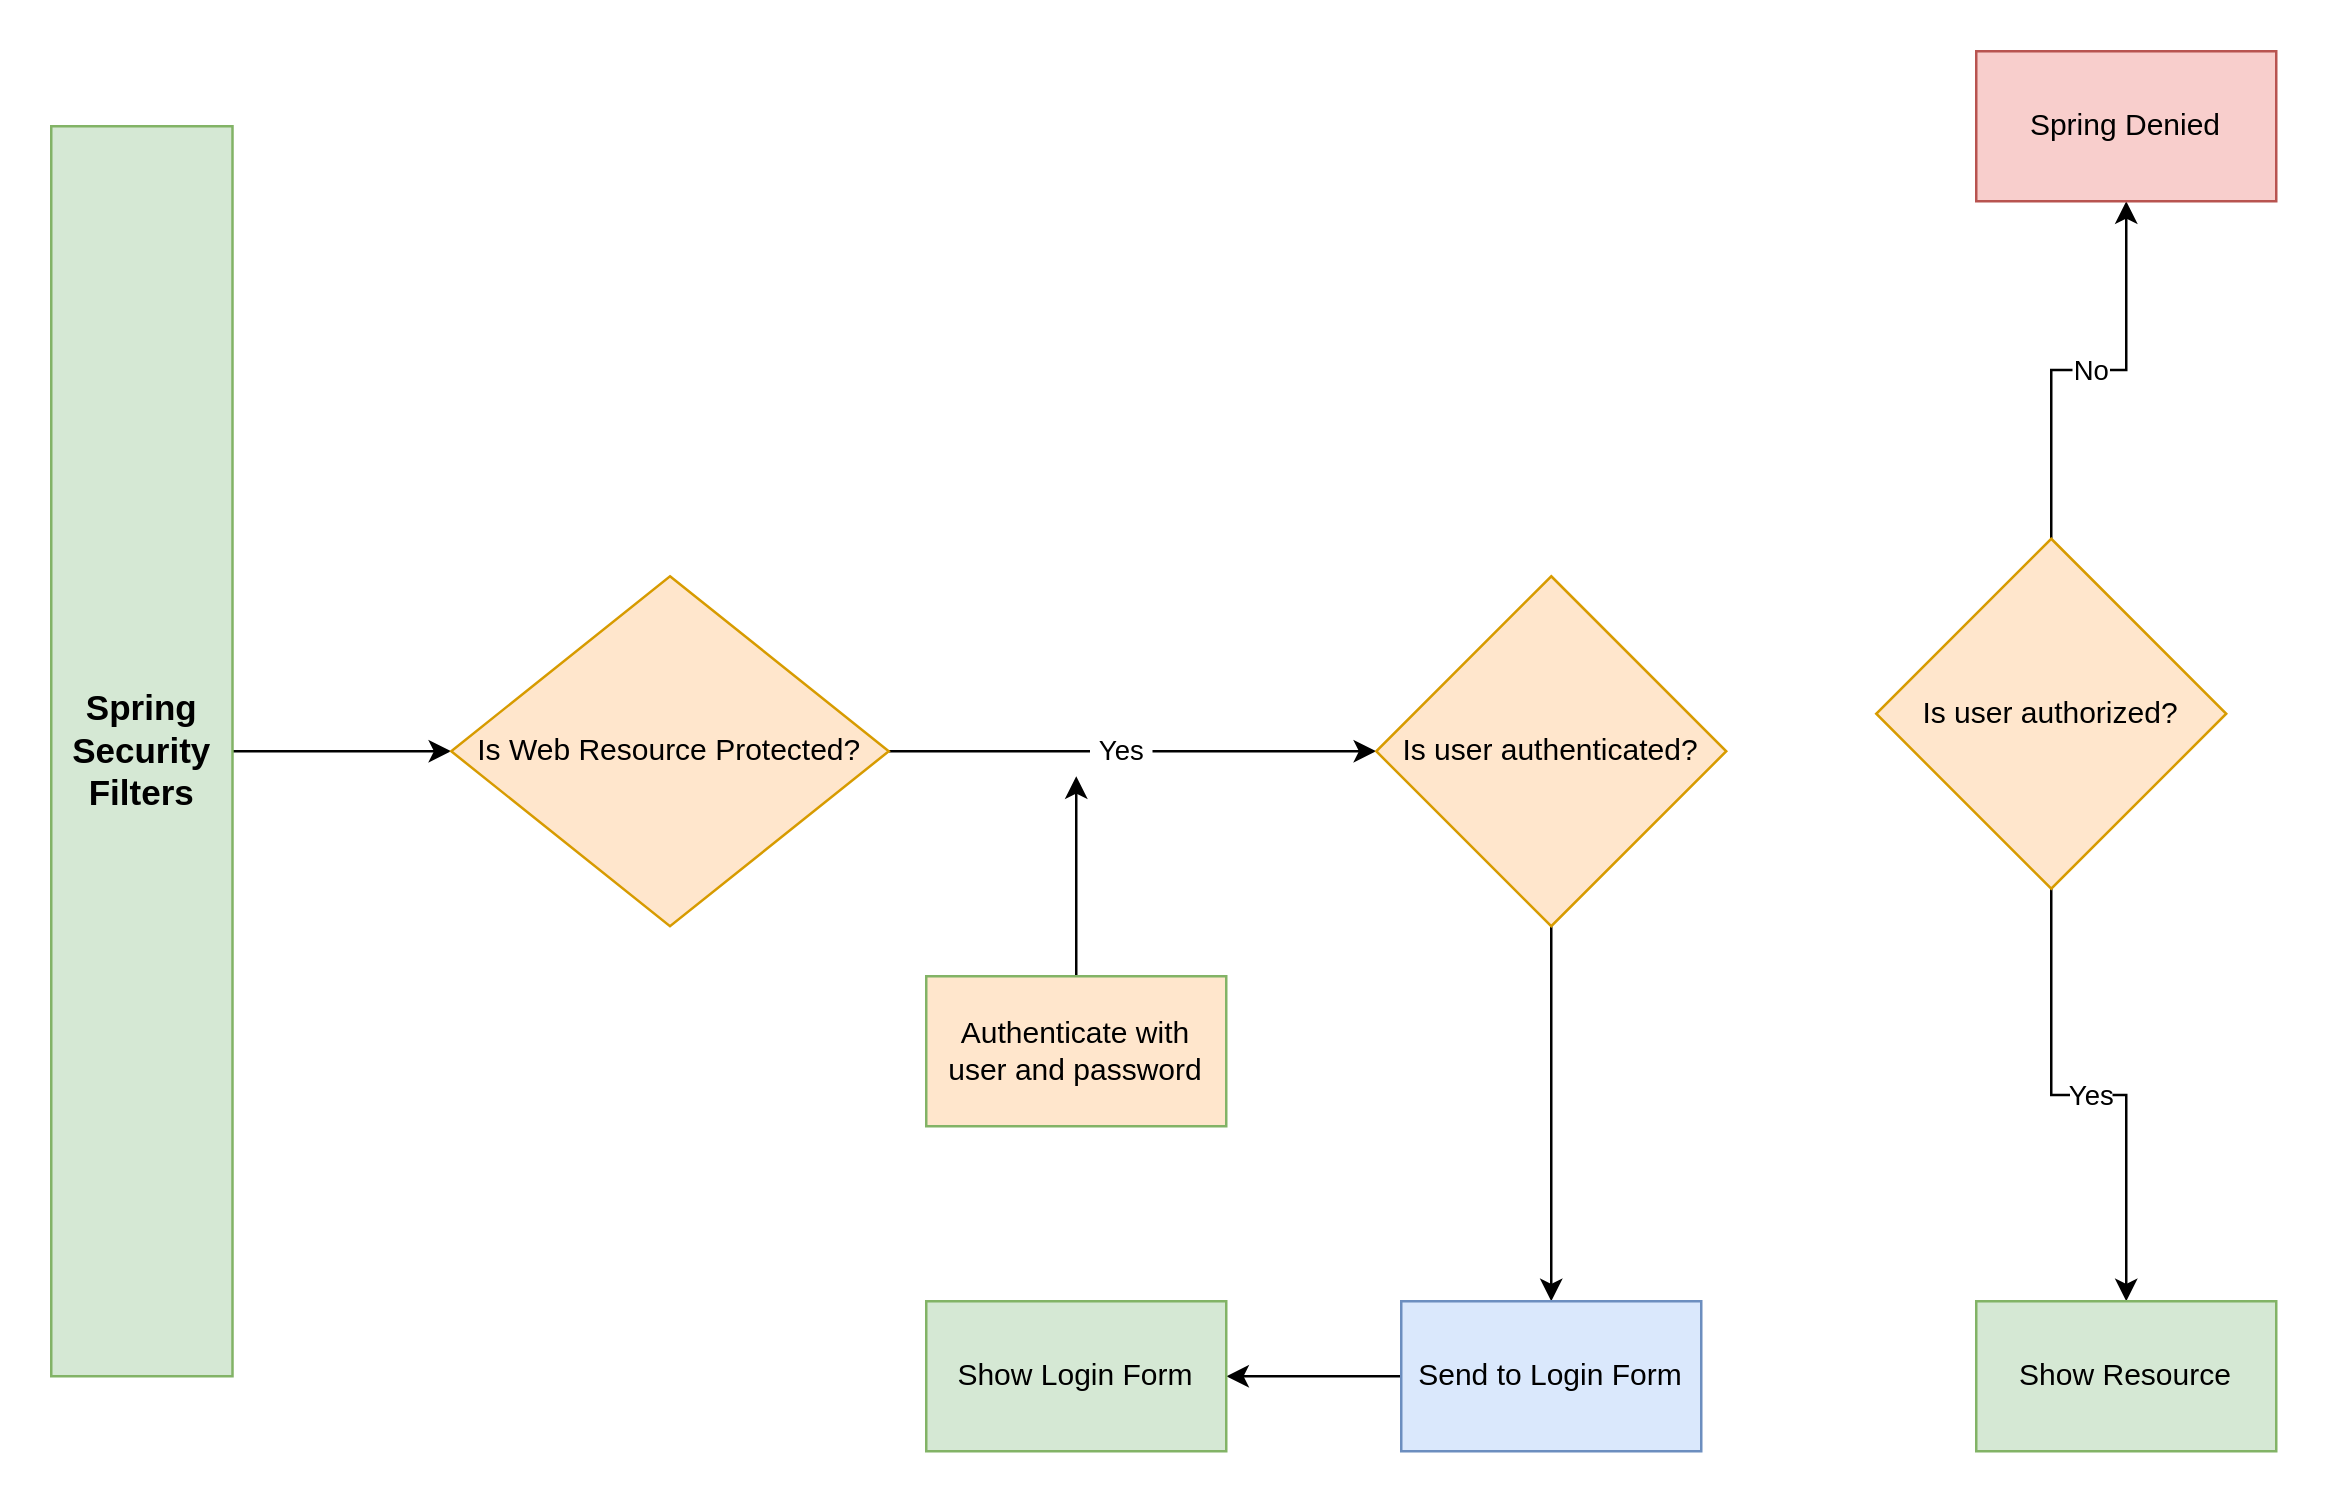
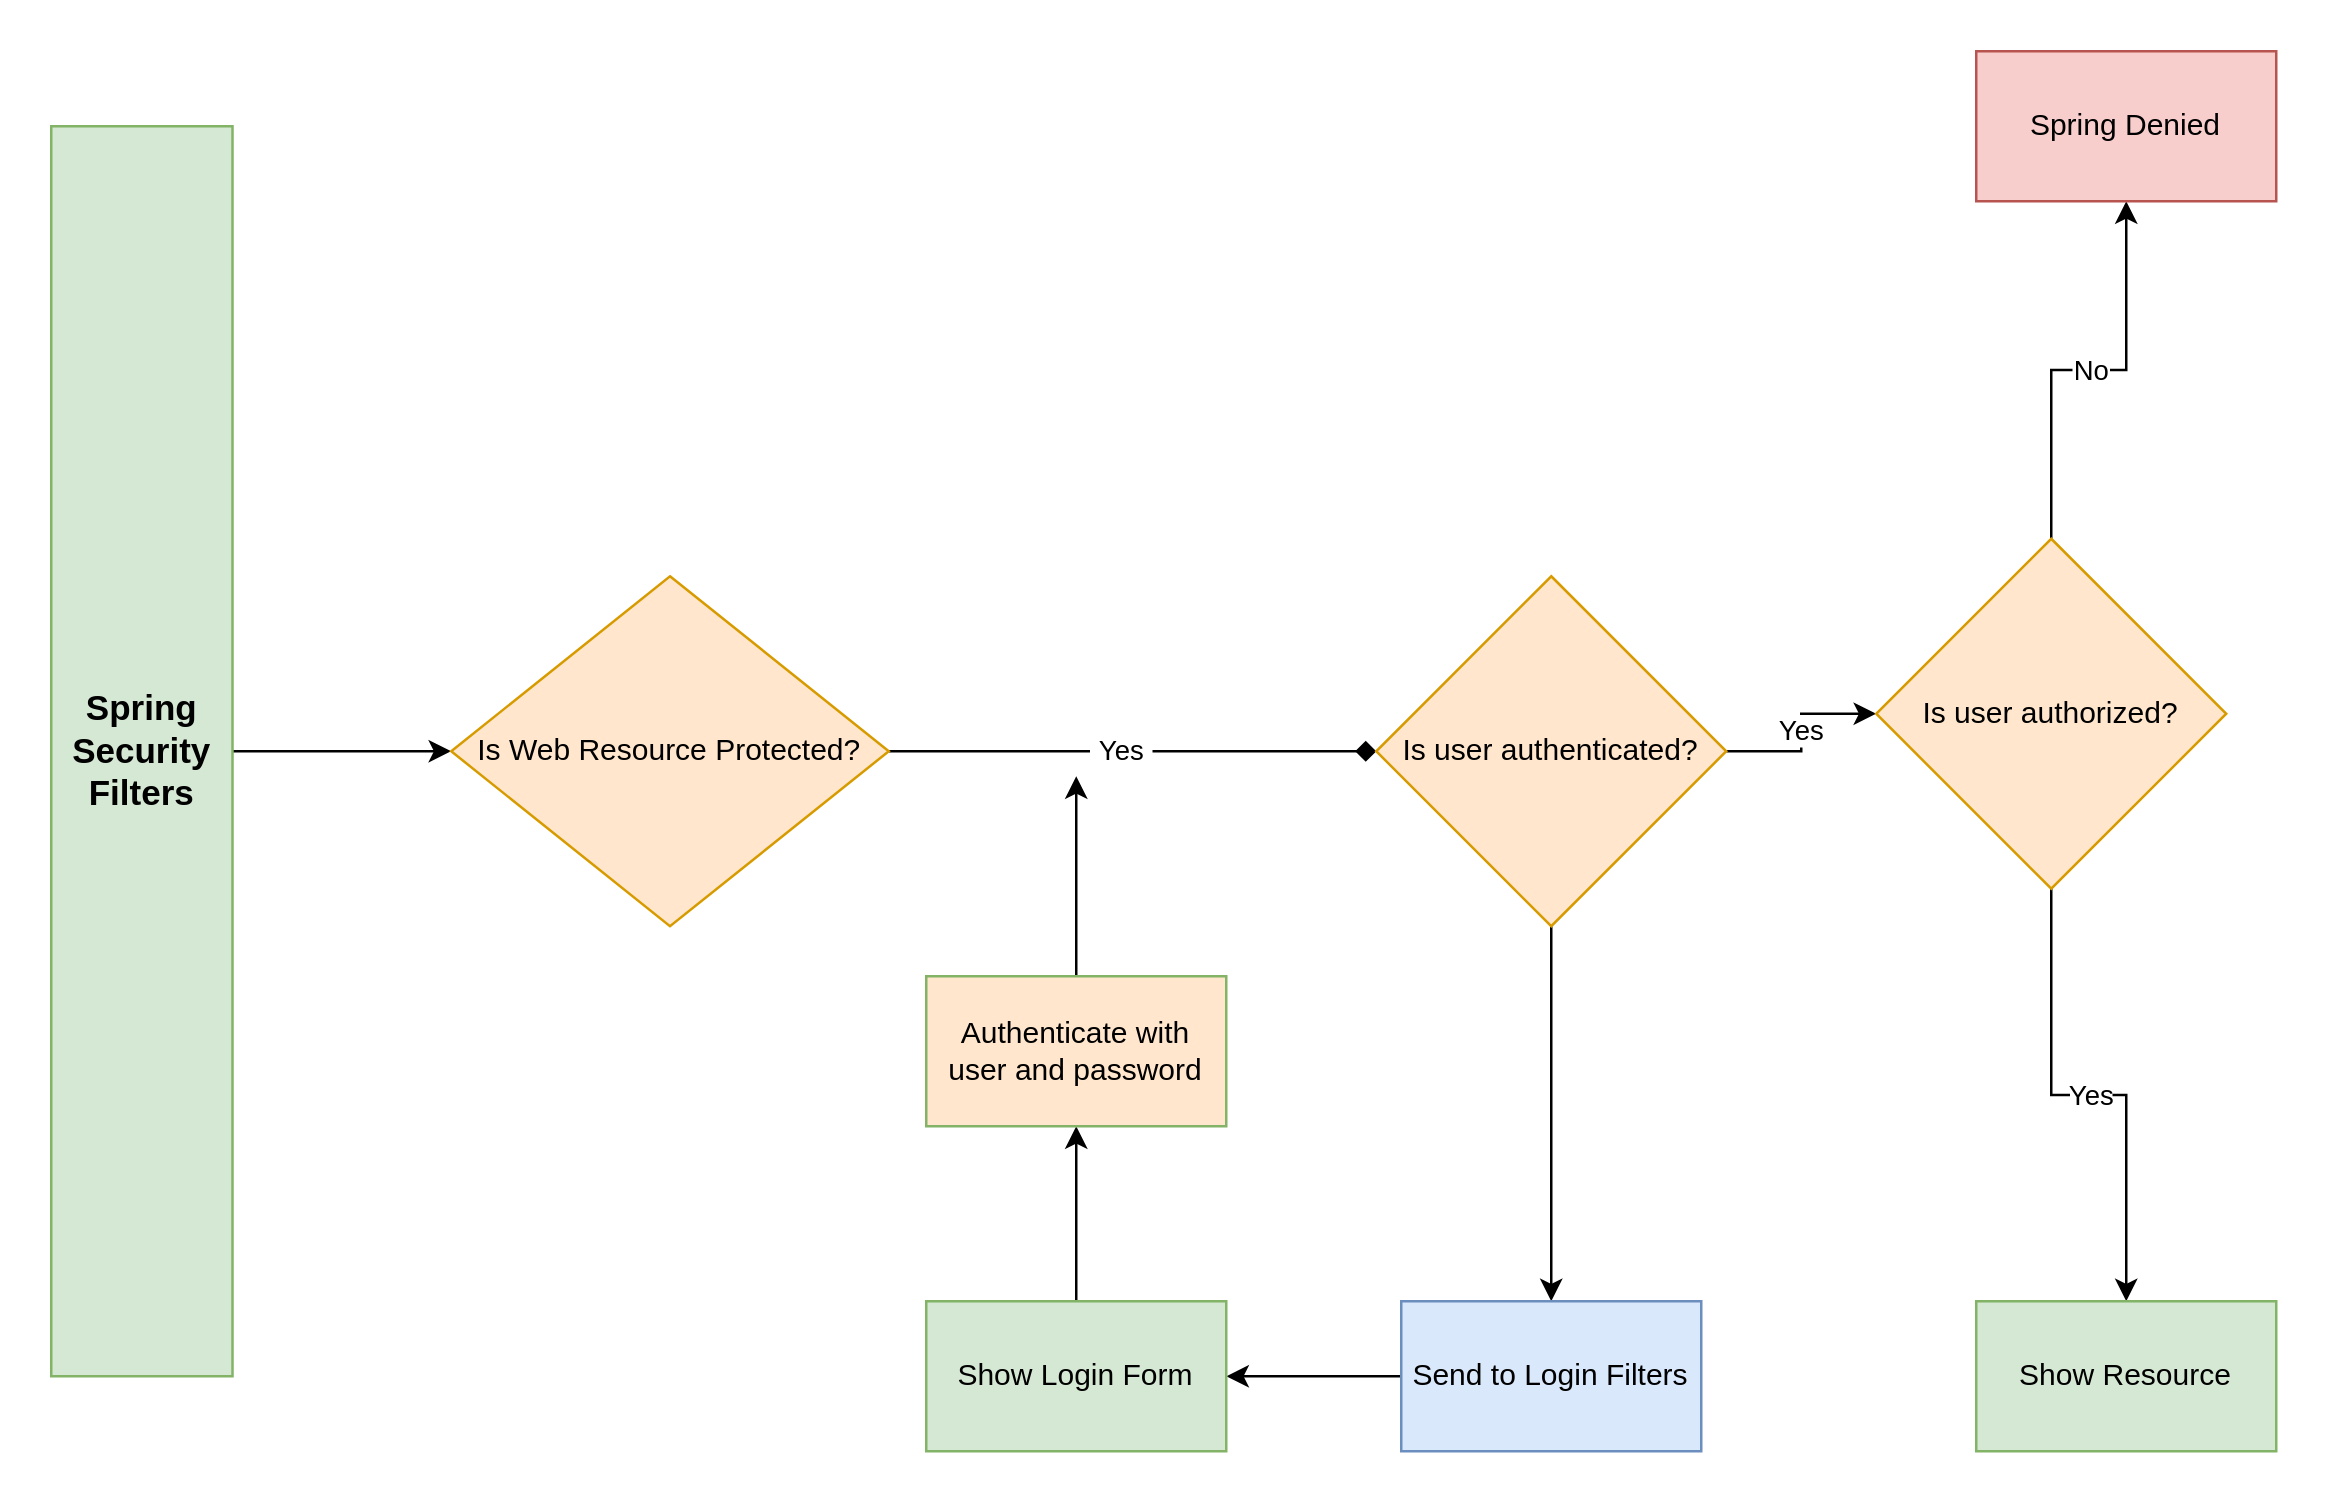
+ <mxCell id="6" value="&amp;nbsp;Yes&amp;nbsp;" style="edgeStyle=orthogonalEdgeStyle;rounded=0;orthogonalLoop=1;jettySize=auto;html=1;entryX=0;entryY=0.5;entryDx=0;entryDy=0;" edge="1" parent="1" source="8" target="11"><mxGeometry relative="1" as="geometry" /></mxCell>
- <mxCell id="4" value="&amp;nbsp;Yes&amp;nbsp;" style="edgeStyle=orthogonalEdgeStyle;rounded=0;orthogonalLoop=1;jettySize=auto;html=1;entryX=0;entryY=0.5;entryDx=0;entryDy=0;" edge="1" parent="1" source="5" target="8"><mxGeometry x="-0.043" relative="1" as="geometry"><Array as="points"><mxPoint x="430" y="300" /><mxPoint x="430" y="300" /></Array><mxPoint as="offset" /></mxGeometry></mxCell>
+ <mxCell id="4" value="&amp;nbsp;Yes&amp;nbsp;" style="edgeStyle=orthogonalEdgeStyle;rounded=0;orthogonalLoop=1;jettySize=auto;html=1;entryX=0;entryY=0.5;entryDx=0;entryDy=0;endArrow=diamond;" edge="1" parent="1" source="5" target="8"><mxGeometry x="-0.043" relative="1" as="geometry"><Array as="points"><mxPoint x="430" y="300" /><mxPoint x="430" y="300" /></Array><mxPoint as="offset" /></mxGeometry></mxCell>
+ <mxCell id="16" style="edgeStyle=orthogonalEdgeStyle;rounded=0;orthogonalLoop=1;jettySize=auto;html=1;" edge="1" parent="1" source="17" target="19"><mxGeometry relative="1" as="geometry" /></mxCell>
- <mxCell id="15" value="Send to Login Form" style="rounded=0;whiteSpace=wrap;html=1;fillColor=#dae8fc;strokeColor=#6c8ebf;" vertex="1" parent="1"><mxGeometry x="560" y="520" width="120" height="60" as="geometry" /></mxCell>
+ <mxCell id="15" value="Send to Login Filters" style="rounded=0;whiteSpace=wrap;html=1;fillColor=#dae8fc;strokeColor=#6c8ebf;" vertex="1" parent="1"><mxGeometry x="560" y="520" width="120" height="60" as="geometry" /></mxCell>
